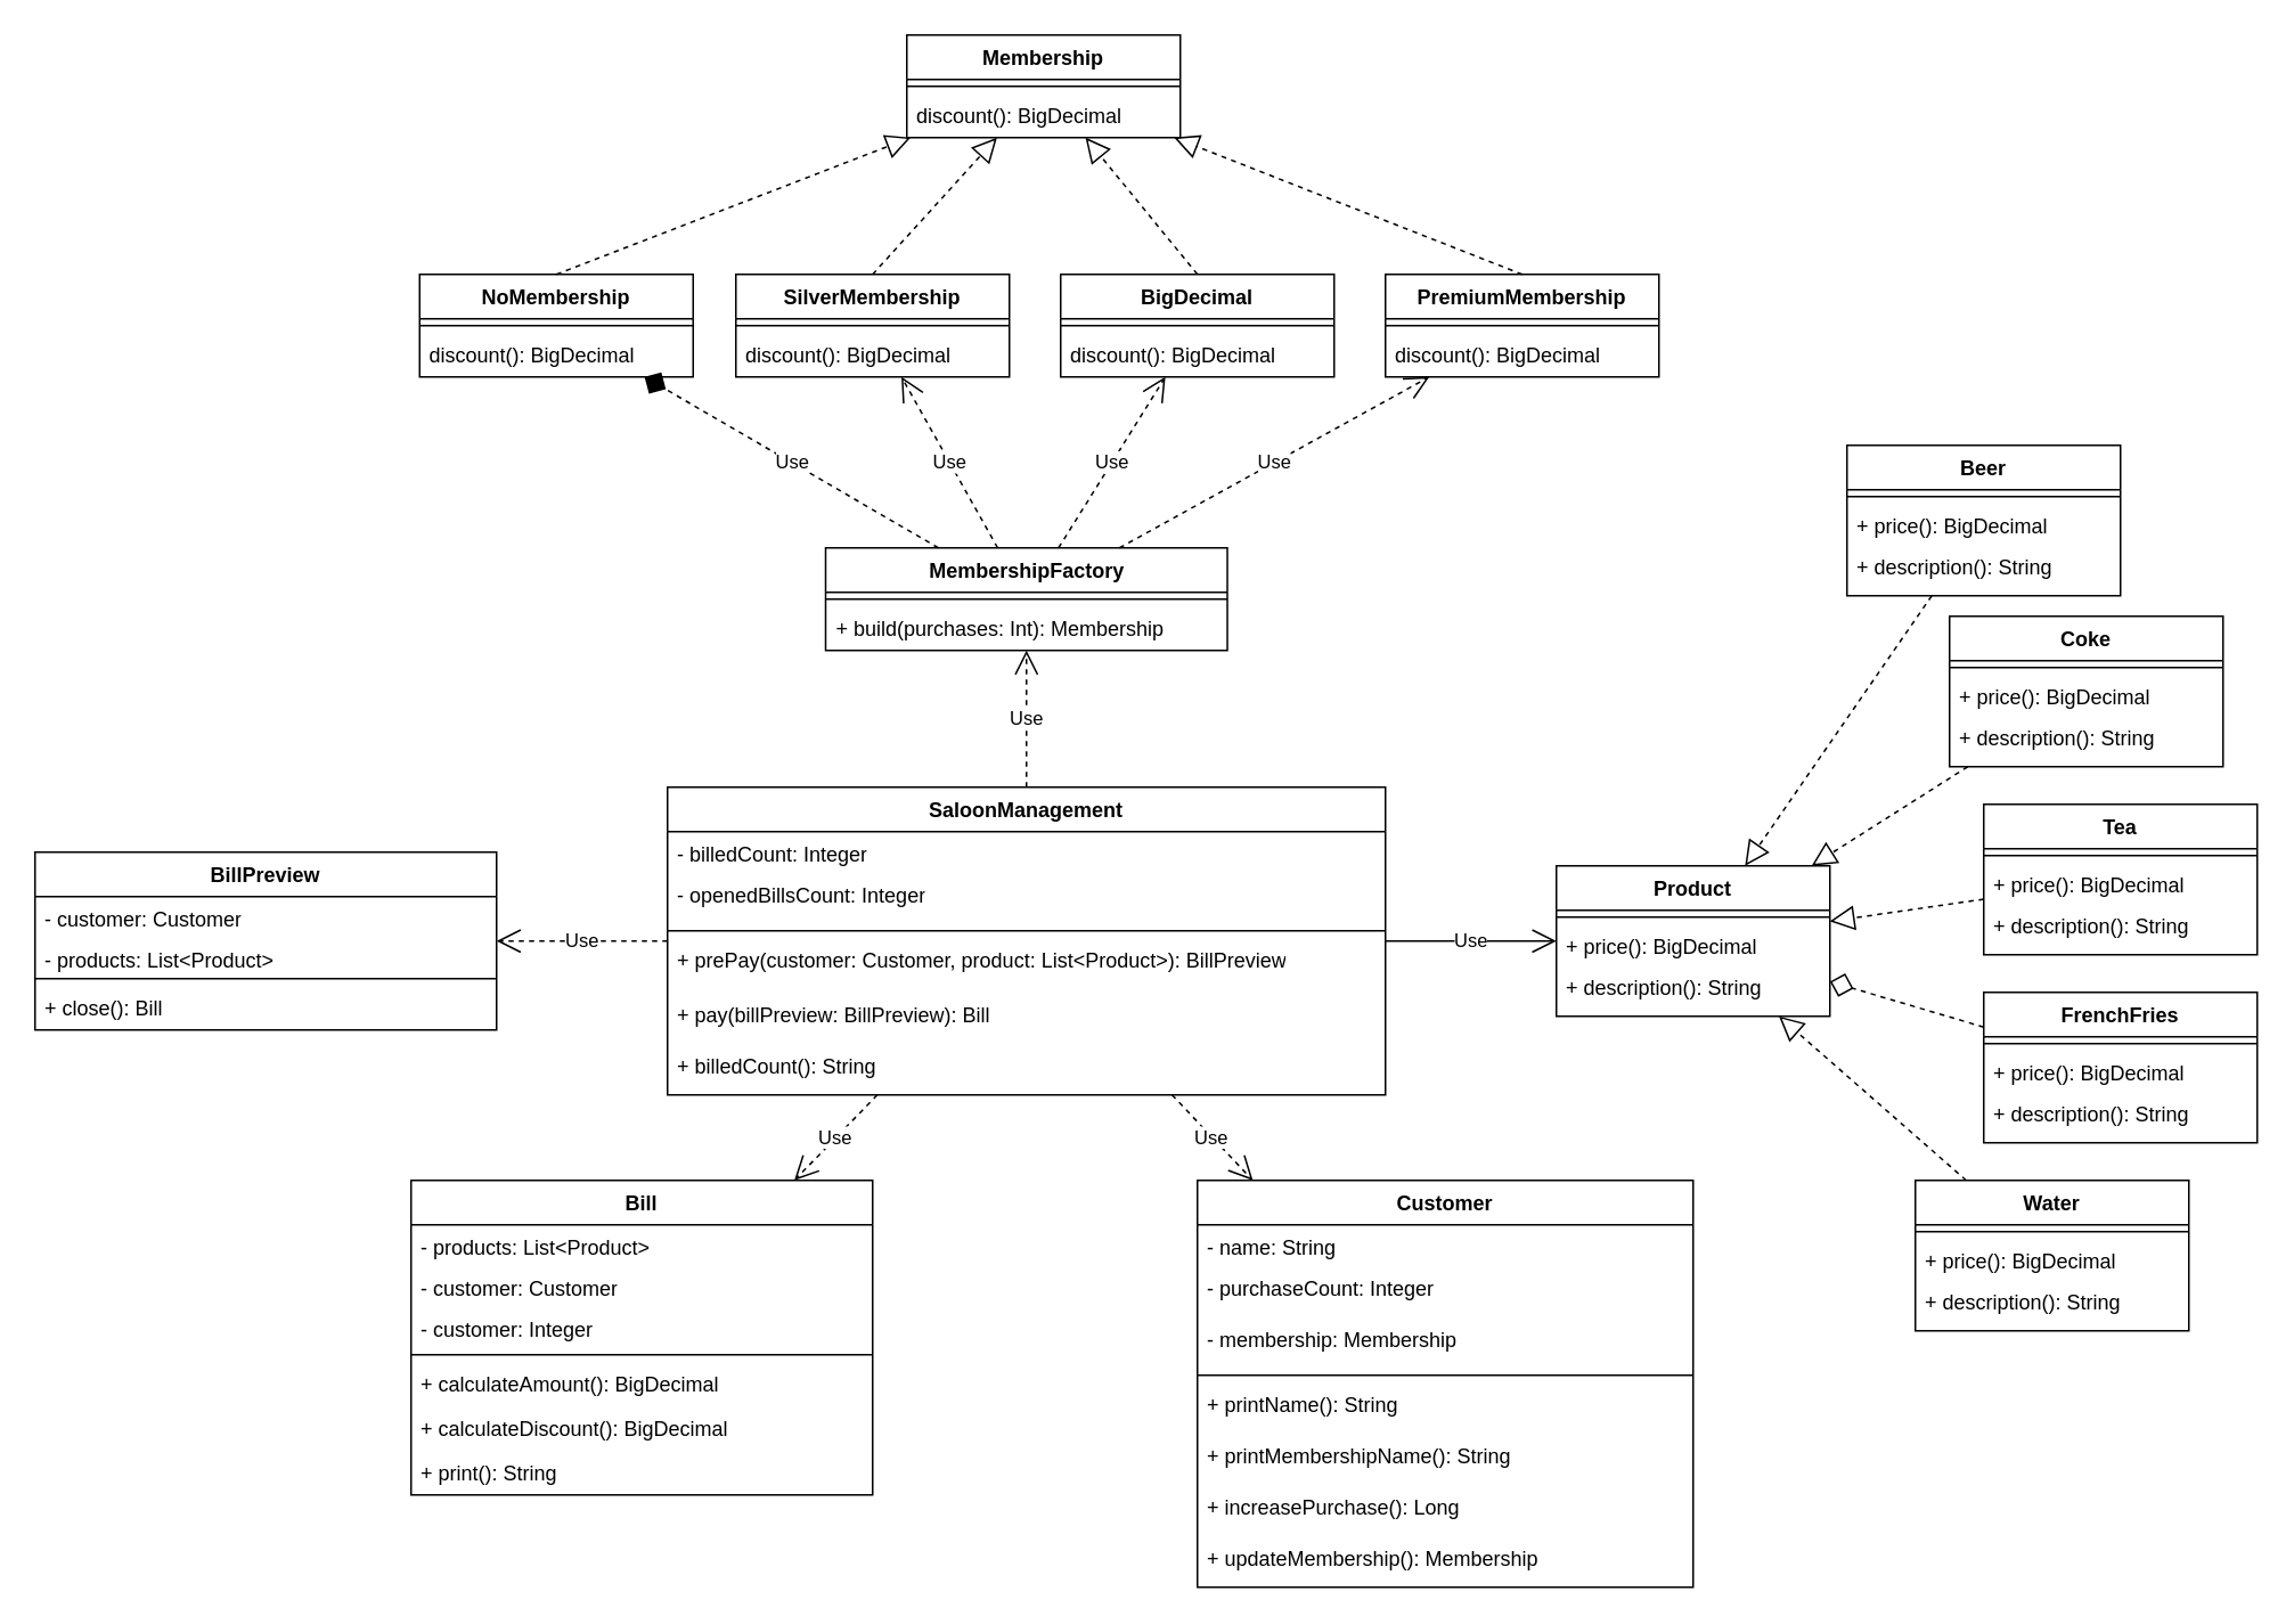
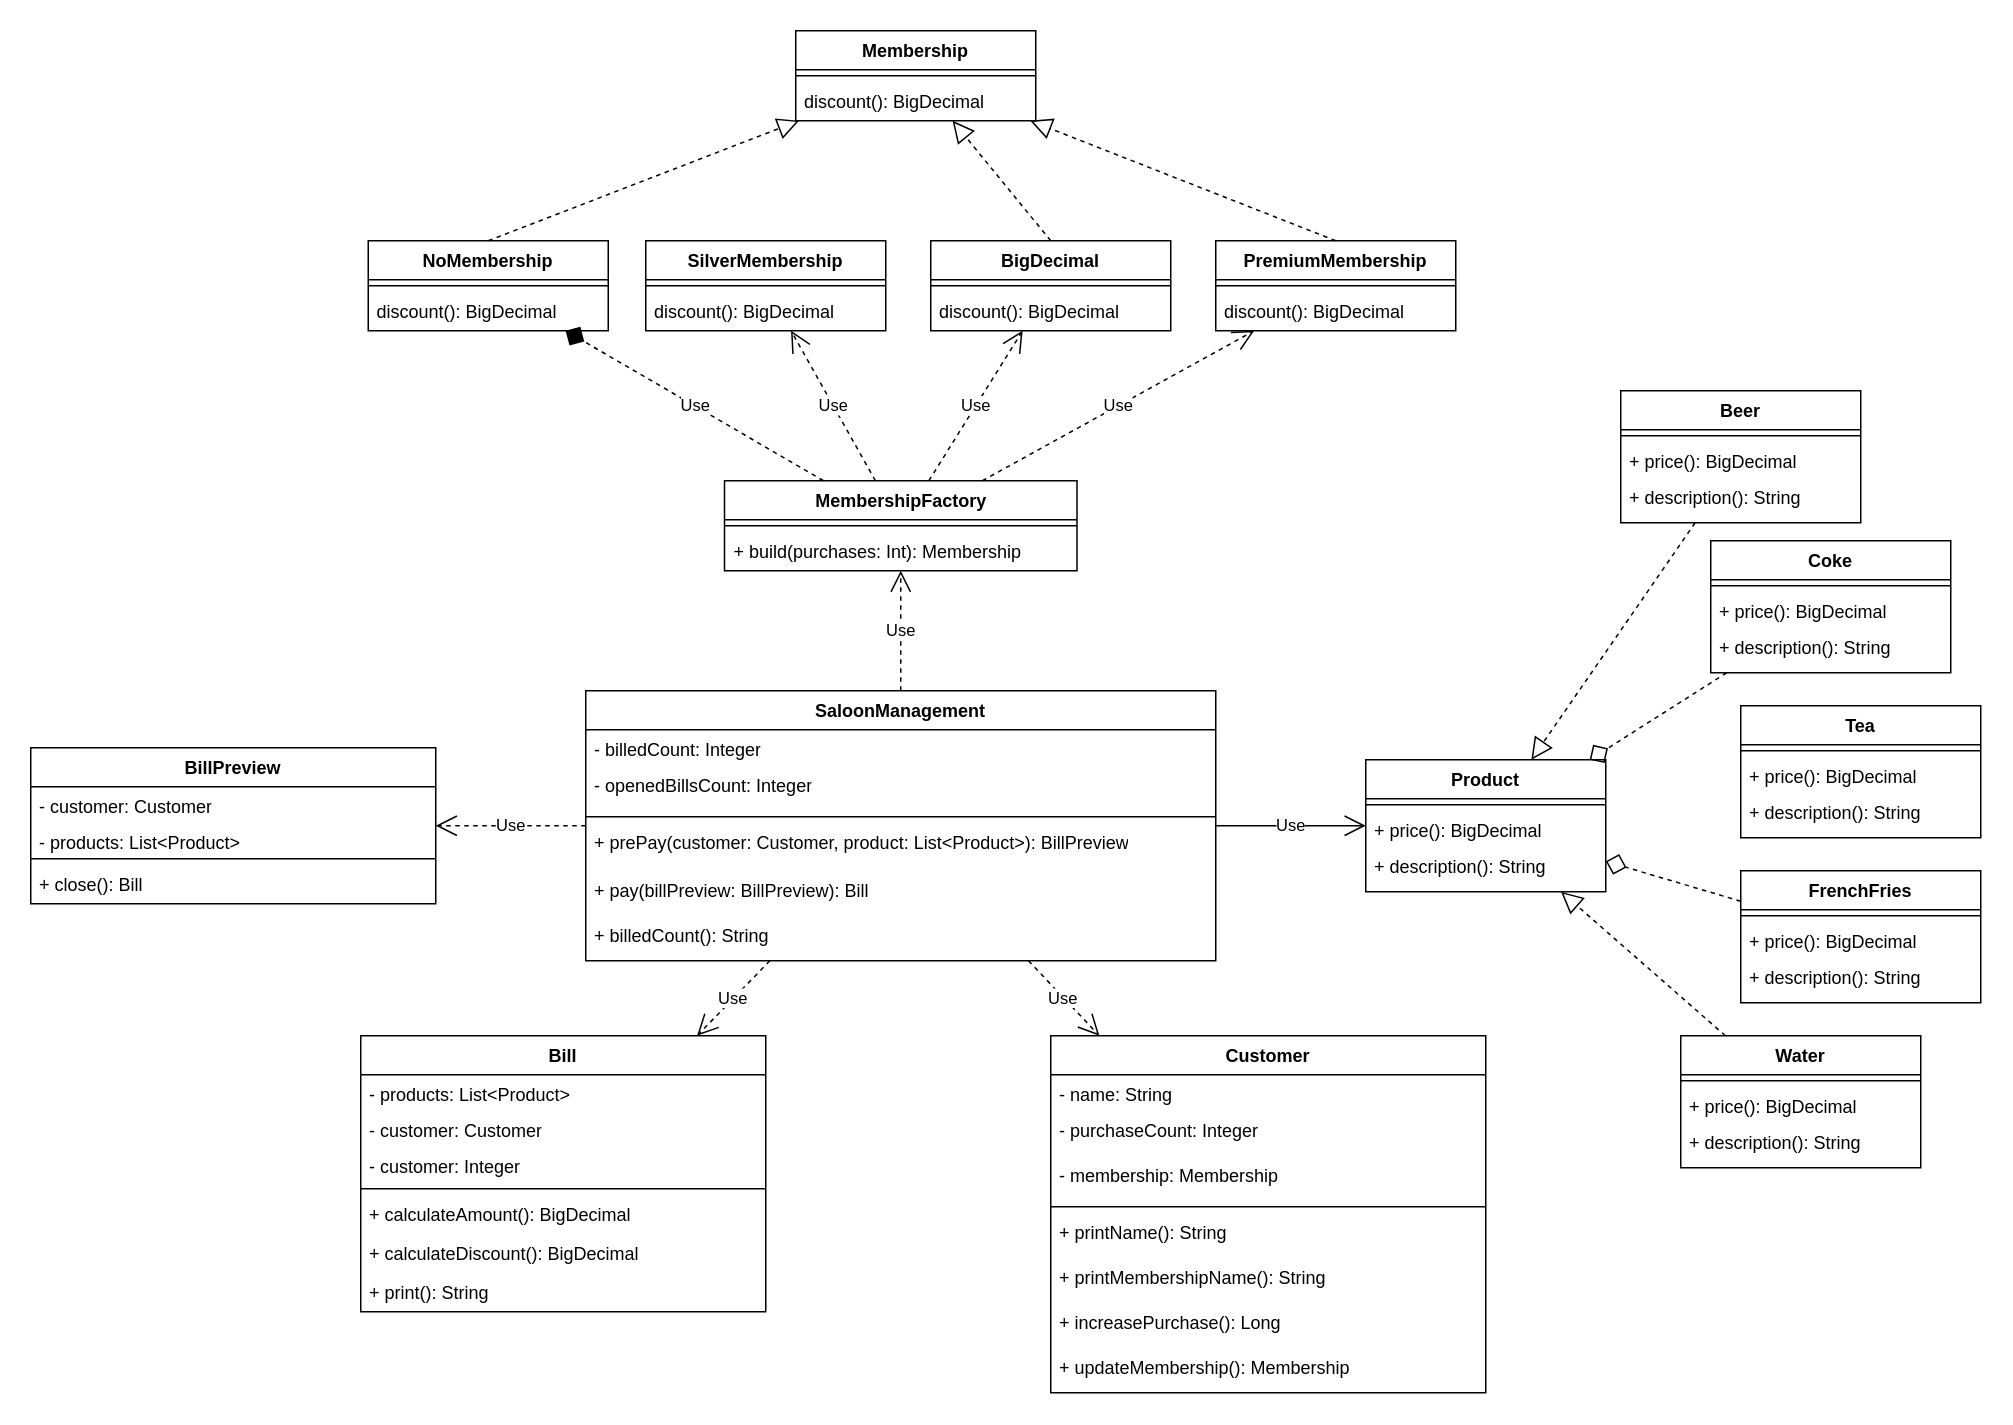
- <mxCell id="18" value="" style="endArrow=block;dashed=1;endFill=0;endSize=12;html=1;rounded=0;exitX=0.5;exitY=0;exitDx=0;exitDy=0;" parent="1" source="8" target="2" edge="1"><mxGeometry width="160" relative="1" as="geometry"><mxPoint x="335" y="170" as="sourcePoint" /><mxPoint x="517" y="90" as="targetPoint" /></mxGeometry></mxCell>
- <mxCell id="83" value="" style="endArrow=block;dashed=1;endFill=0;endSize=12;html=1;rounded=0;" edge="1" parent="1" source="71" target="43"><mxGeometry width="160" relative="1" as="geometry"><mxPoint x="1166" y="438" as="sourcePoint" /><mxPoint x="1074" y="501" as="targetPoint" /></mxGeometry></mxCell>
+ <mxCell id="83" value="" style="endArrow=diamond;dashed=1;endFill=0;endSize=12;html=1;rounded=0;" edge="1" parent="1" source="71" target="43"><mxGeometry width="160" relative="1" as="geometry"><mxPoint x="1166" y="438" as="sourcePoint" /><mxPoint x="1074" y="501" as="targetPoint" /></mxGeometry></mxCell>
- <mxCell id="84" value="" style="endArrow=block;dashed=1;endFill=0;endSize=12;html=1;rounded=0;" edge="1" parent="1" source="75" target="43"><mxGeometry width="160" relative="1" as="geometry"><mxPoint x="1176" y="448" as="sourcePoint" /><mxPoint x="1084" y="511" as="targetPoint" /></mxGeometry></mxCell>
